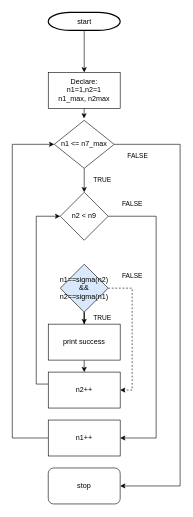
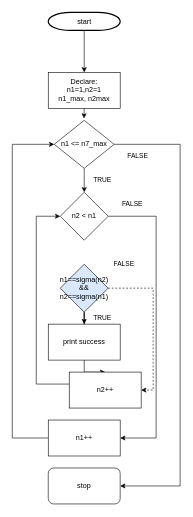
- <mxCell id="10" value="n2 &amp;lt; n9" style="rhombus;whiteSpace=wrap;html=1;" parent="1" vertex="1"><mxGeometry x="100" y="320" width="80" height="80" as="geometry" /></mxCell>
+ <mxCell id="10" value="n2 &amp;lt; n1" style="rhombus;whiteSpace=wrap;html=1;" parent="1" vertex="1"><mxGeometry x="100" y="320" width="80" height="80" as="geometry" /></mxCell>
- <mxCell id="17" value="n2++" style="rounded=0;whiteSpace=wrap;html=1;" parent="1" vertex="1"><mxGeometry x="80" y="620" width="120" height="60" as="geometry" /></mxCell>
+ <mxCell id="17" value="n2++" style="rounded=0;whiteSpace=wrap;html=1;" parent="1" vertex="1"><mxGeometry x="115" y="620" width="120" height="60" as="geometry" /></mxCell>
